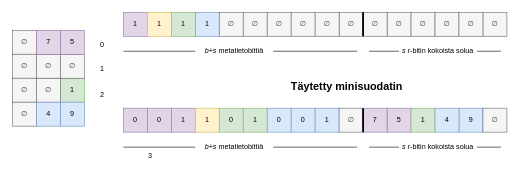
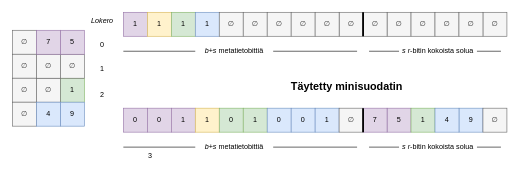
+ <mxCell id="15" value="Lokero" style="text;html=1;strokeColor=none;fillColor=none;align=center;verticalAlign=middle;whiteSpace=wrap;rounded=0;fontStyle=2" parent="1" vertex="1"><mxGeometry x="140" y="20" width="60" height="30" as="geometry" /></mxCell>
